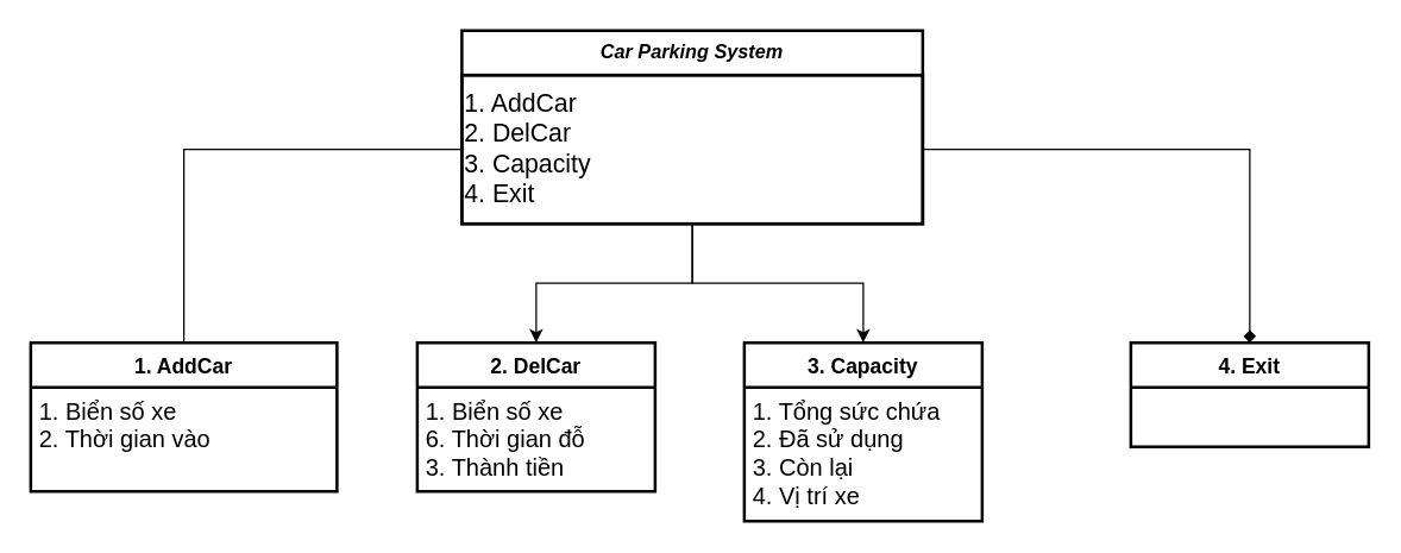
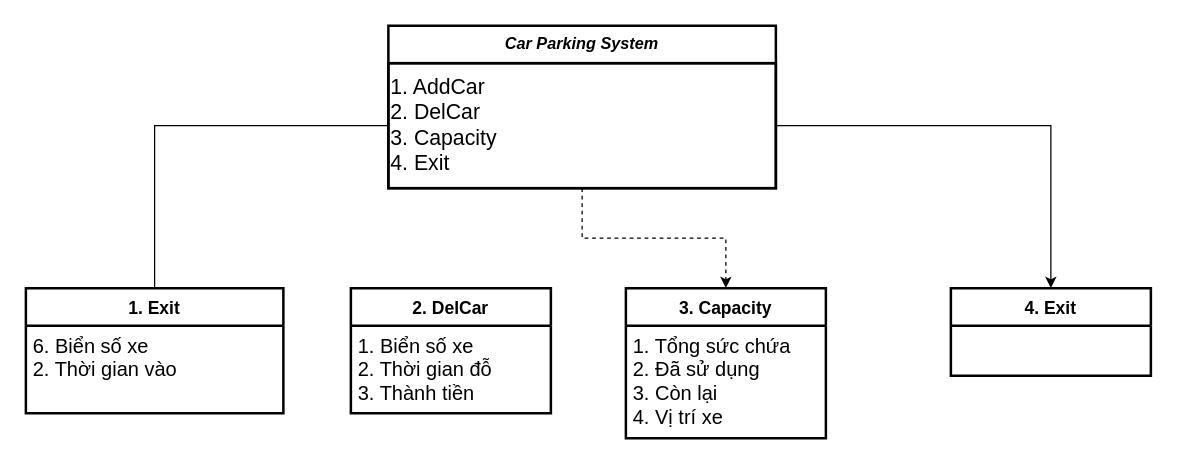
- <mxCell id="12" style="edgeStyle=orthogonalEdgeStyle;rounded=0;orthogonalLoop=1;jettySize=auto;html=1;" edge="1" parent="1" source="3" target="6"><mxGeometry relative="1" as="geometry" /></mxCell>
- <mxCell id="13" style="edgeStyle=orthogonalEdgeStyle;rounded=0;orthogonalLoop=1;jettySize=auto;html=1;entryX=0.5;entryY=0;entryDx=0;entryDy=0;" edge="1" parent="1" source="3" target="8"><mxGeometry relative="1" as="geometry" /></mxCell>
+ <mxCell id="13" style="edgeStyle=orthogonalEdgeStyle;rounded=0;orthogonalLoop=1;jettySize=auto;html=1;entryX=0.5;entryY=0;entryDx=0;entryDy=0;dashed=1;" edge="1" parent="1" source="3" target="8"><mxGeometry relative="1" as="geometry" /></mxCell>
- <mxCell id="14" style="edgeStyle=orthogonalEdgeStyle;rounded=0;orthogonalLoop=1;jettySize=auto;html=1;entryX=0.5;entryY=0;entryDx=0;entryDy=0;endArrow=diamond;" edge="1" parent="1" source="3" target="10"><mxGeometry relative="1" as="geometry" /></mxCell>
+ <mxCell id="14" style="edgeStyle=orthogonalEdgeStyle;rounded=0;orthogonalLoop=1;jettySize=auto;html=1;entryX=0.5;entryY=0;entryDx=0;entryDy=0;" edge="1" parent="1" source="3" target="10"><mxGeometry relative="1" as="geometry" /></mxCell>
- <mxCell id="4" value="1. AddCar" style="swimlane;childLayout=stackLayout;horizontal=1;startSize=30;horizontalStack=0;rounded=0;fontSize=14;fontStyle=1;strokeWidth=2;resizeParent=0;resizeLast=1;shadow=0;dashed=0;align=center;" parent="1" vertex="1"><mxGeometry x="20" y="230" width="206" height="100" as="geometry" /></mxCell>
+ <mxCell id="4" value="1. Exit" style="swimlane;childLayout=stackLayout;horizontal=1;startSize=30;horizontalStack=0;rounded=0;fontSize=14;fontStyle=1;strokeWidth=2;resizeParent=0;resizeLast=1;shadow=0;dashed=0;align=center;" parent="1" vertex="1"><mxGeometry x="20" y="230" width="206" height="100" as="geometry" /></mxCell>
- <mxCell id="5" value="1. Biển số xe&#10;2. Thời gian vào" style="align=left;strokeColor=none;fillColor=none;spacingLeft=4;fontSize=16;verticalAlign=top;resizable=0;rotatable=0;part=1;" parent="4" vertex="1"><mxGeometry y="30" width="206" height="70" as="geometry" /></mxCell>
+ <mxCell id="5" value="6. Biển số xe&#10;2. Thời gian vào" style="align=left;strokeColor=none;fillColor=none;spacingLeft=4;fontSize=16;verticalAlign=top;resizable=0;rotatable=0;part=1;" parent="4" vertex="1"><mxGeometry y="30" width="206" height="70" as="geometry" /></mxCell>
- <mxCell id="7" value="1. Biển số xe&#10;6. Thời gian đỗ&#10;3. Thành tiền" style="align=left;strokeColor=none;fillColor=none;spacingLeft=4;fontSize=16;verticalAlign=top;resizable=0;rotatable=0;part=1;rounded=0;shadow=0;strokeWidth=2;" parent="6" vertex="1"><mxGeometry y="30" width="160" height="70" as="geometry" /></mxCell>
+ <mxCell id="7" value="1. Biển số xe&#10;2. Thời gian đỗ&#10;3. Thành tiền" style="align=left;strokeColor=none;fillColor=none;spacingLeft=4;fontSize=16;verticalAlign=top;resizable=0;rotatable=0;part=1;rounded=0;shadow=0;strokeWidth=2;" parent="6" vertex="1"><mxGeometry y="30" width="160" height="70" as="geometry" /></mxCell>
